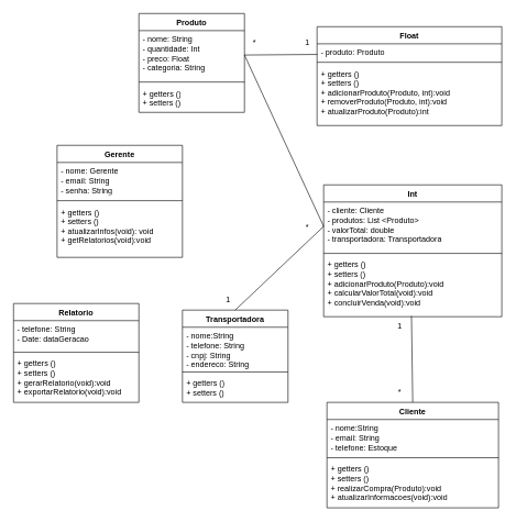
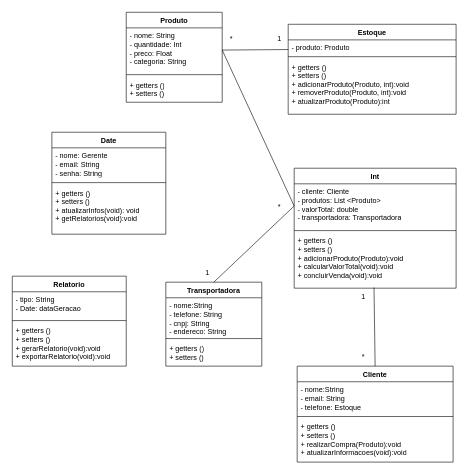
- <mxCell id="2" value="&lt;div&gt;Float&lt;/div&gt;" style="swimlane;fontStyle=1;align=center;verticalAlign=top;childLayout=stackLayout;horizontal=1;startSize=26;horizontalStack=0;resizeParent=1;resizeParentMax=0;resizeLast=0;collapsible=1;marginBottom=0;whiteSpace=wrap;html=1;" vertex="1" parent="1"><mxGeometry x="480" y="40" width="280" height="150" as="geometry" /></mxCell>
+ <mxCell id="2" value="&lt;div&gt;Estoque&lt;/div&gt;" style="swimlane;fontStyle=1;align=center;verticalAlign=top;childLayout=stackLayout;horizontal=1;startSize=26;horizontalStack=0;resizeParent=1;resizeParentMax=0;resizeLast=0;collapsible=1;marginBottom=0;whiteSpace=wrap;html=1;" vertex="1" parent="1"><mxGeometry x="480" y="40" width="280" height="150" as="geometry" /></mxCell>
- <mxCell id="22" value="&lt;div&gt;Gerente&lt;/div&gt;" style="swimlane;fontStyle=1;align=center;verticalAlign=top;childLayout=stackLayout;horizontal=1;startSize=26;horizontalStack=0;resizeParent=1;resizeParentMax=0;resizeLast=0;collapsible=1;marginBottom=0;whiteSpace=wrap;html=1;" vertex="1" parent="1"><mxGeometry x="86" y="220" width="190" height="170" as="geometry" /></mxCell>
+ <mxCell id="22" value="&lt;div&gt;Date&lt;/div&gt;" style="swimlane;fontStyle=1;align=center;verticalAlign=top;childLayout=stackLayout;horizontal=1;startSize=26;horizontalStack=0;resizeParent=1;resizeParentMax=0;resizeLast=0;collapsible=1;marginBottom=0;whiteSpace=wrap;html=1;" vertex="1" parent="1"><mxGeometry x="86" y="220" width="190" height="170" as="geometry" /></mxCell>
- <mxCell id="15" value="&lt;div&gt;- telefone: String&lt;/div&gt;&lt;div&gt;- Date: dataGeracao&lt;/div&gt;" style="text;strokeColor=none;fillColor=none;align=left;verticalAlign=top;spacingLeft=4;spacingRight=4;overflow=hidden;rotatable=0;points=[[0,0.5],[1,0.5]];portConstraint=eastwest;whiteSpace=wrap;html=1;" vertex="1" parent="14"><mxGeometry y="26" width="190" height="44" as="geometry" /></mxCell>
+ <mxCell id="15" value="&lt;div&gt;- tipo: String&lt;/div&gt;&lt;div&gt;- Date: dataGeracao&lt;/div&gt;" style="text;strokeColor=none;fillColor=none;align=left;verticalAlign=top;spacingLeft=4;spacingRight=4;overflow=hidden;rotatable=0;points=[[0,0.5],[1,0.5]];portConstraint=eastwest;whiteSpace=wrap;html=1;" vertex="1" parent="14"><mxGeometry y="26" width="190" height="44" as="geometry" /></mxCell>
